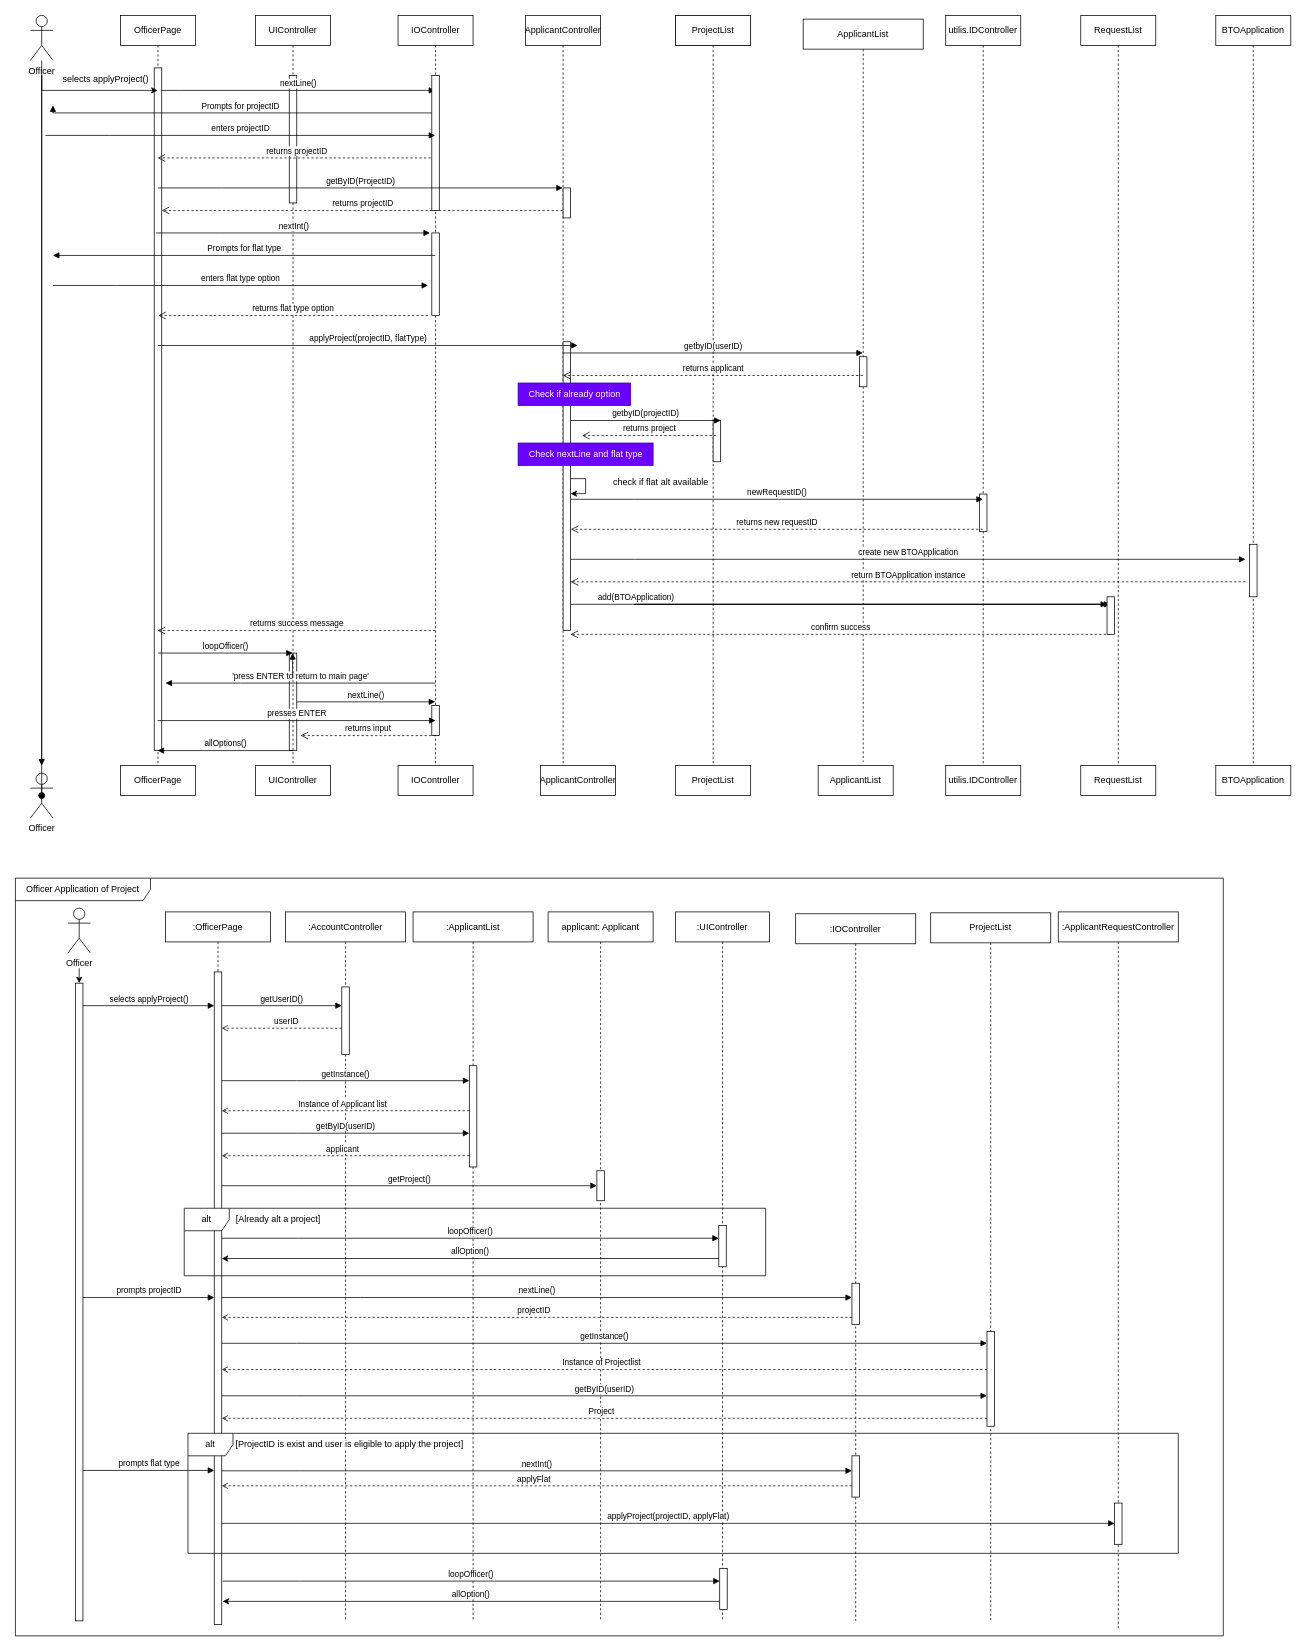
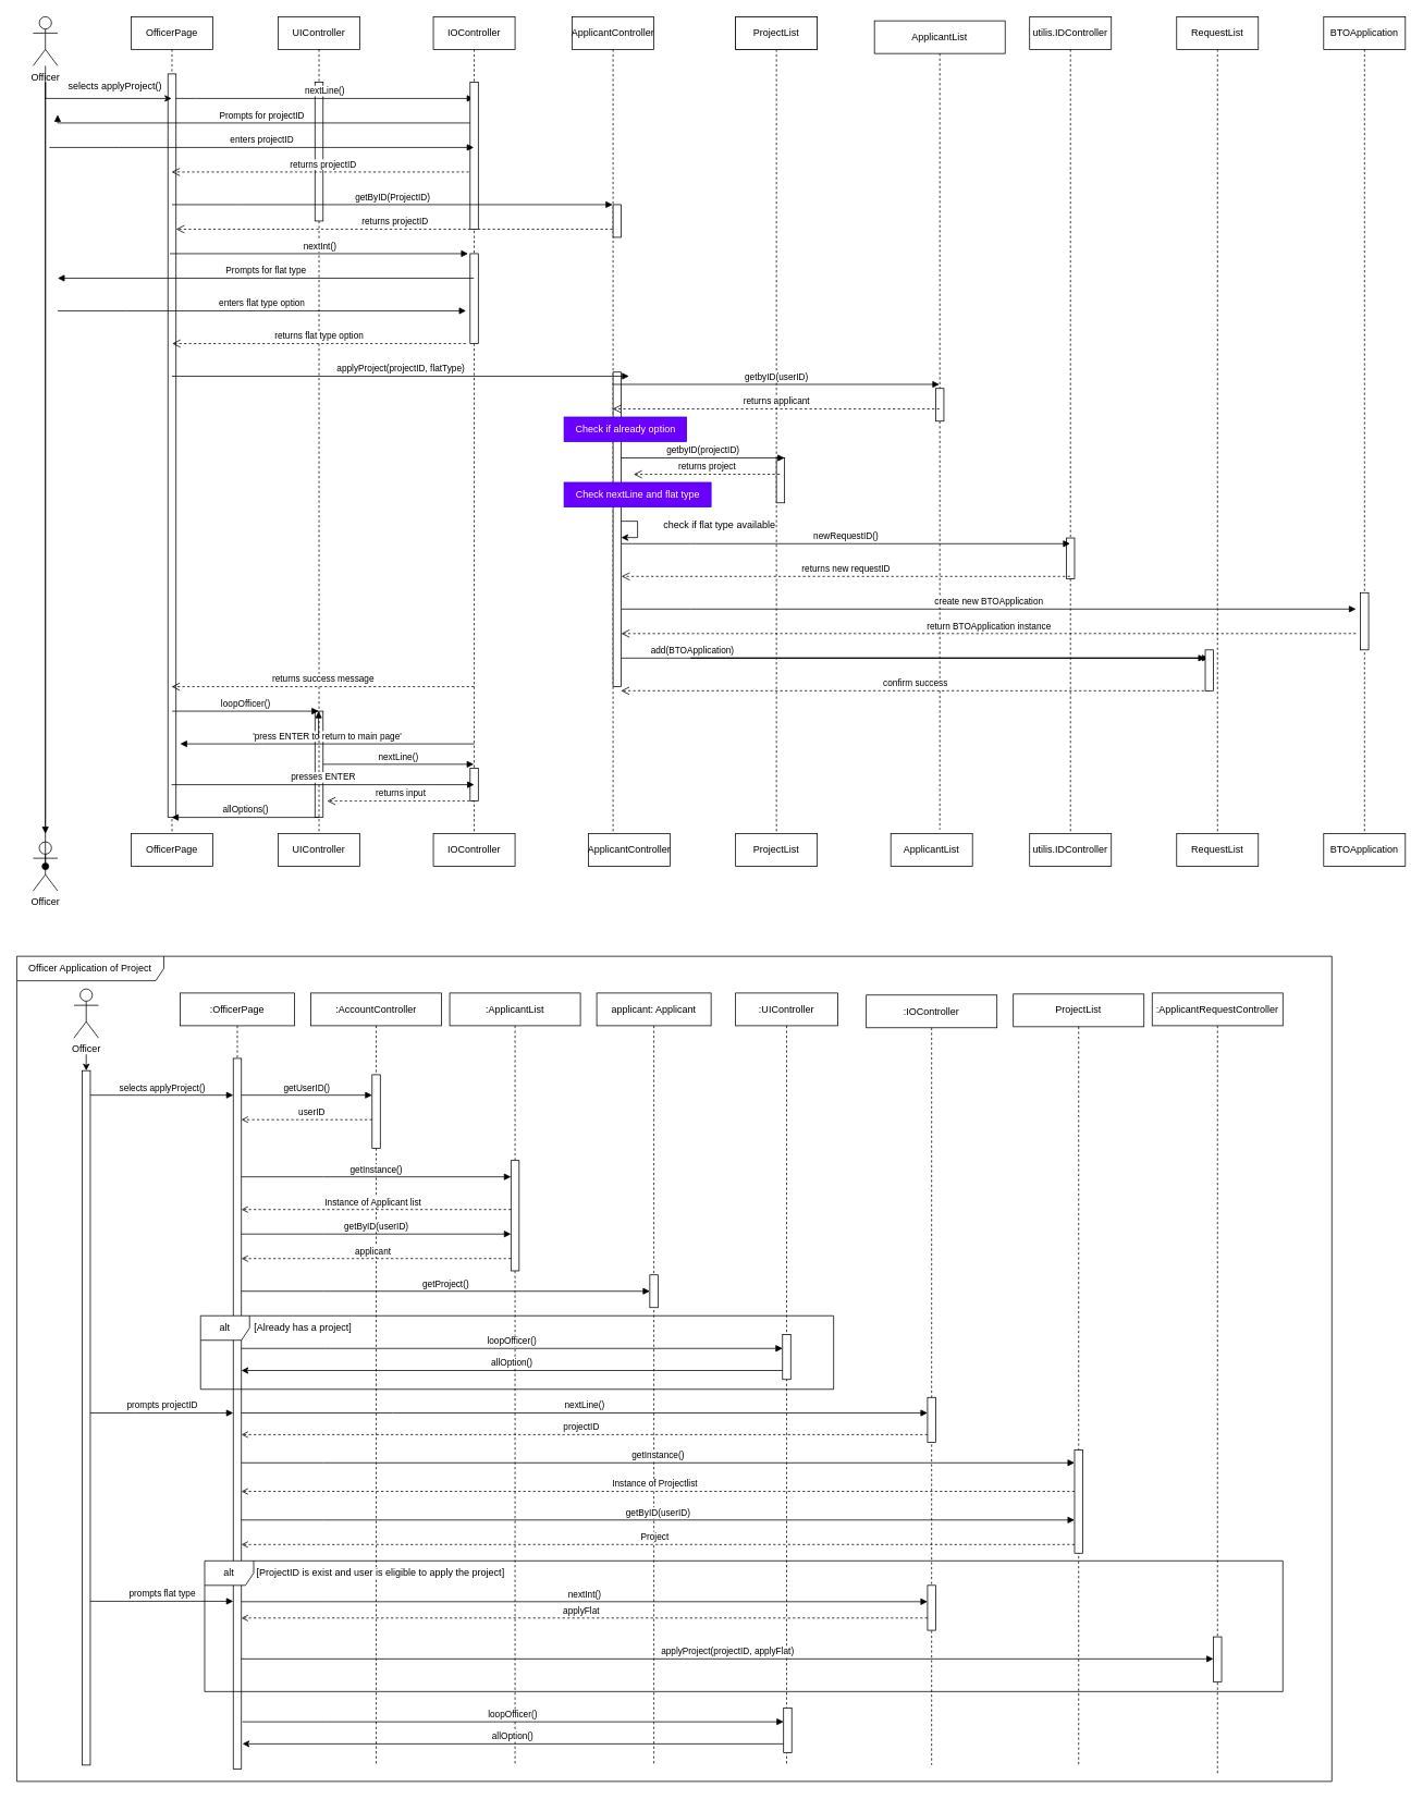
- <mxCell id="74" value="check if flat alt available" style="text;html=1;align=center;verticalAlign=middle;resizable=0;points=[];autosize=1;strokeColor=none;fillColor=none;" parent="1" vertex="1"><mxGeometry x="800" y="628" width="160" height="30" as="geometry" /></mxCell>
+ <mxCell id="74" value="check if flat type available" style="text;html=1;align=center;verticalAlign=middle;resizable=0;points=[];autosize=1;strokeColor=none;fillColor=none;" parent="1" vertex="1"><mxGeometry x="800" y="628" width="160" height="30" as="geometry" /></mxCell>
- <mxCell id="107" value="[Already alt a project]" style="text;html=1;align=center;verticalAlign=middle;resizable=0;points=[];autosize=1;strokeColor=none;fillColor=none;labelBackgroundColor=default;" vertex="1" parent="1"><mxGeometry x="300" y="1610" width="140" height="30" as="geometry" /></mxCell>
+ <mxCell id="107" value="[Already has a project]" style="text;html=1;align=center;verticalAlign=middle;resizable=0;points=[];autosize=1;strokeColor=none;fillColor=none;labelBackgroundColor=default;" vertex="1" parent="1"><mxGeometry x="300" y="1610" width="140" height="30" as="geometry" /></mxCell>
